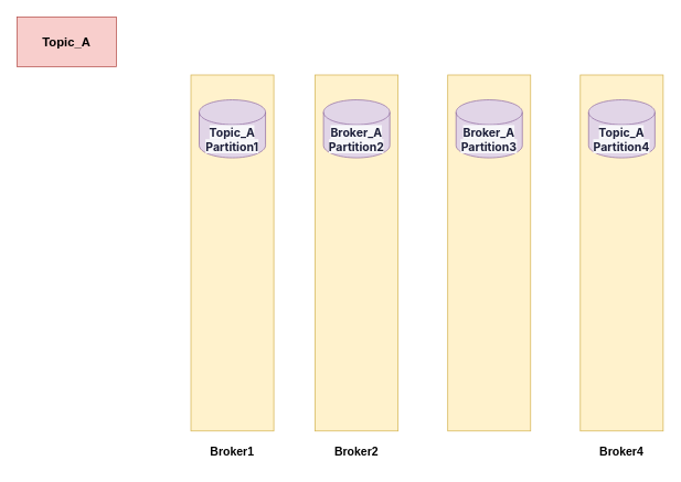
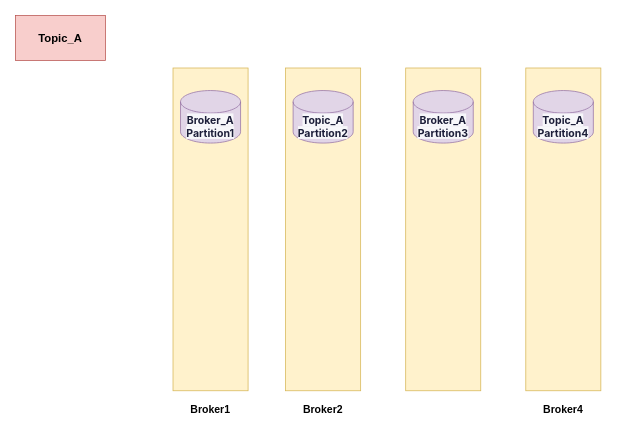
- <mxCell id="10" value="&lt;span style=&quot;background-color: rgb(247, 247, 250); color: rgb(29, 31, 58); font-family: -apple-system, BlinkMacSystemFont, &amp;quot;Segoe UI&amp;quot;, Roboto, &amp;quot;Helvetica Neue&amp;quot;, Arial, &amp;quot;Noto Sans&amp;quot;, sans-serif, &amp;quot;Apple Color Emoji&amp;quot;, &amp;quot;Segoe UI Emoji&amp;quot;, &amp;quot;Segoe UI Symbol&amp;quot;, &amp;quot;Noto Color Emoji&amp;quot;; font-size: 14px; text-align: start;&quot;&gt;Topic_A&lt;br&gt;Partition1&lt;/span&gt;" style="shape=cylinder3;whiteSpace=wrap;html=1;boundedLbl=1;backgroundOutline=1;size=15;fillColor=#e1d5e7;strokeColor=#9673a6;fontStyle=1" vertex="1" parent="1"><mxGeometry x="240" y="120" width="80" height="70" as="geometry" /></mxCell>
+ <mxCell id="10" value="&lt;span style=&quot;background-color: rgb(247, 247, 250); color: rgb(29, 31, 58); font-family: -apple-system, BlinkMacSystemFont, &amp;quot;Segoe UI&amp;quot;, Roboto, &amp;quot;Helvetica Neue&amp;quot;, Arial, &amp;quot;Noto Sans&amp;quot;, sans-serif, &amp;quot;Apple Color Emoji&amp;quot;, &amp;quot;Segoe UI Emoji&amp;quot;, &amp;quot;Segoe UI Symbol&amp;quot;, &amp;quot;Noto Color Emoji&amp;quot;; font-size: 14px; text-align: start;&quot;&gt;Broker_A&lt;br&gt;Partition1&lt;/span&gt;" style="shape=cylinder3;whiteSpace=wrap;html=1;boundedLbl=1;backgroundOutline=1;size=15;fillColor=#e1d5e7;strokeColor=#9673a6;fontStyle=1" vertex="1" parent="1"><mxGeometry x="240" y="120" width="80" height="70" as="geometry" /></mxCell>
- <mxCell id="11" value="&lt;span style=&quot;background-color: rgb(247, 247, 250); color: rgb(29, 31, 58); font-family: -apple-system, BlinkMacSystemFont, &amp;quot;Segoe UI&amp;quot;, Roboto, &amp;quot;Helvetica Neue&amp;quot;, Arial, &amp;quot;Noto Sans&amp;quot;, sans-serif, &amp;quot;Apple Color Emoji&amp;quot;, &amp;quot;Segoe UI Emoji&amp;quot;, &amp;quot;Segoe UI Symbol&amp;quot;, &amp;quot;Noto Color Emoji&amp;quot;; font-size: 14px; text-align: start;&quot;&gt;Broker_A&lt;br&gt;Partition2&lt;/span&gt;" style="shape=cylinder3;whiteSpace=wrap;html=1;boundedLbl=1;backgroundOutline=1;size=15;fillColor=#e1d5e7;strokeColor=#9673a6;fontStyle=1" vertex="1" parent="1"><mxGeometry x="390" y="120" width="80" height="70" as="geometry" /></mxCell>
+ <mxCell id="11" value="&lt;span style=&quot;background-color: rgb(247, 247, 250); color: rgb(29, 31, 58); font-family: -apple-system, BlinkMacSystemFont, &amp;quot;Segoe UI&amp;quot;, Roboto, &amp;quot;Helvetica Neue&amp;quot;, Arial, &amp;quot;Noto Sans&amp;quot;, sans-serif, &amp;quot;Apple Color Emoji&amp;quot;, &amp;quot;Segoe UI Emoji&amp;quot;, &amp;quot;Segoe UI Symbol&amp;quot;, &amp;quot;Noto Color Emoji&amp;quot;; font-size: 14px; text-align: start;&quot;&gt;Topic_A&lt;br&gt;Partition2&lt;/span&gt;" style="shape=cylinder3;whiteSpace=wrap;html=1;boundedLbl=1;backgroundOutline=1;size=15;fillColor=#e1d5e7;strokeColor=#9673a6;fontStyle=1" vertex="1" parent="1"><mxGeometry x="390" y="120" width="80" height="70" as="geometry" /></mxCell>
